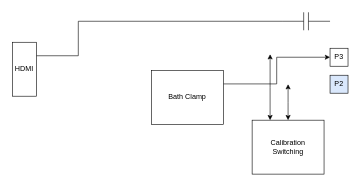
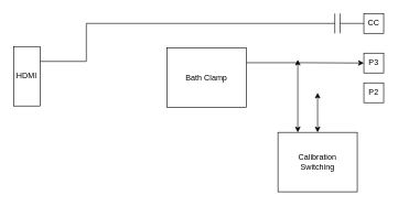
+ <mxCell id="11" value="CC" style="rounded=0;whiteSpace=wrap;html=1;" vertex="1" parent="1"><mxGeometry x="550" y="20" width="30" height="30" as="geometry" /></mxCell>
- <mxCell id="7" value="P2" style="rounded=0;whiteSpace=wrap;html=1;fillColor=#dae8fc;" vertex="1" parent="1"><mxGeometry x="550" y="125" width="30" height="30" as="geometry" /></mxCell>
+ <mxCell id="7" value="P2" style="rounded=0;whiteSpace=wrap;html=1;" vertex="1" parent="1"><mxGeometry x="550" y="125" width="30" height="30" as="geometry" /></mxCell>
- <mxCell id="3" value="Bath Clamp" style="rounded=0;whiteSpace=wrap;html=1;" vertex="1" parent="1"><mxGeometry x="252" y="117" width="120" height="90" as="geometry" /></mxCell>
+ <mxCell id="3" value="Bath Clamp" style="rounded=0;whiteSpace=wrap;html=1;" vertex="1" parent="1"><mxGeometry x="252" y="72" width="120" height="90" as="geometry" /></mxCell>
